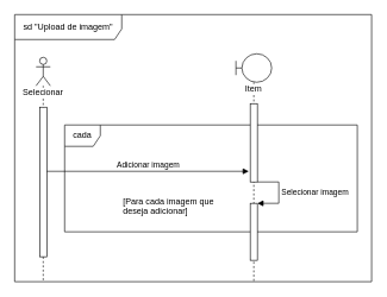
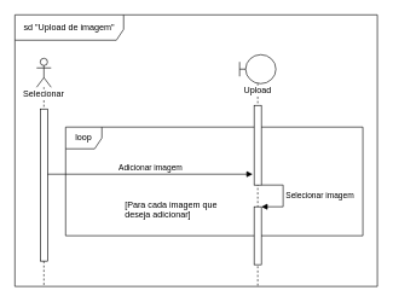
- <mxCell id="6" value="Item&lt;br&gt;" style="shape=umlLifeline;participant=umlBoundary;perimeter=lifelinePerimeter;whiteSpace=wrap;html=1;container=1;collapsible=0;recursiveResize=0;verticalAlign=top;spacingTop=36;labelBackgroundColor=#ffffff;outlineConnect=0;" vertex="1" parent="1"><mxGeometry x="330" y="75" width="50" height="320" as="geometry" /></mxCell>
+ <mxCell id="6" value="Upload&lt;br&gt;" style="shape=umlLifeline;participant=umlBoundary;perimeter=lifelinePerimeter;whiteSpace=wrap;html=1;container=1;collapsible=0;recursiveResize=0;verticalAlign=top;spacingTop=36;labelBackgroundColor=#ffffff;outlineConnect=0;" vertex="1" parent="1"><mxGeometry x="330" y="75" width="50" height="320" as="geometry" /></mxCell>
- <mxCell id="3" value="cada" style="shape=umlFrame;whiteSpace=wrap;html=1;width=50;height=30;" vertex="1" parent="1"><mxGeometry x="90" y="175" width="410" height="150" as="geometry" /></mxCell>
+ <mxCell id="3" value="loop" style="shape=umlFrame;whiteSpace=wrap;html=1;width=50;height=30;" vertex="1" parent="1"><mxGeometry x="90" y="175" width="410" height="150" as="geometry" /></mxCell>
